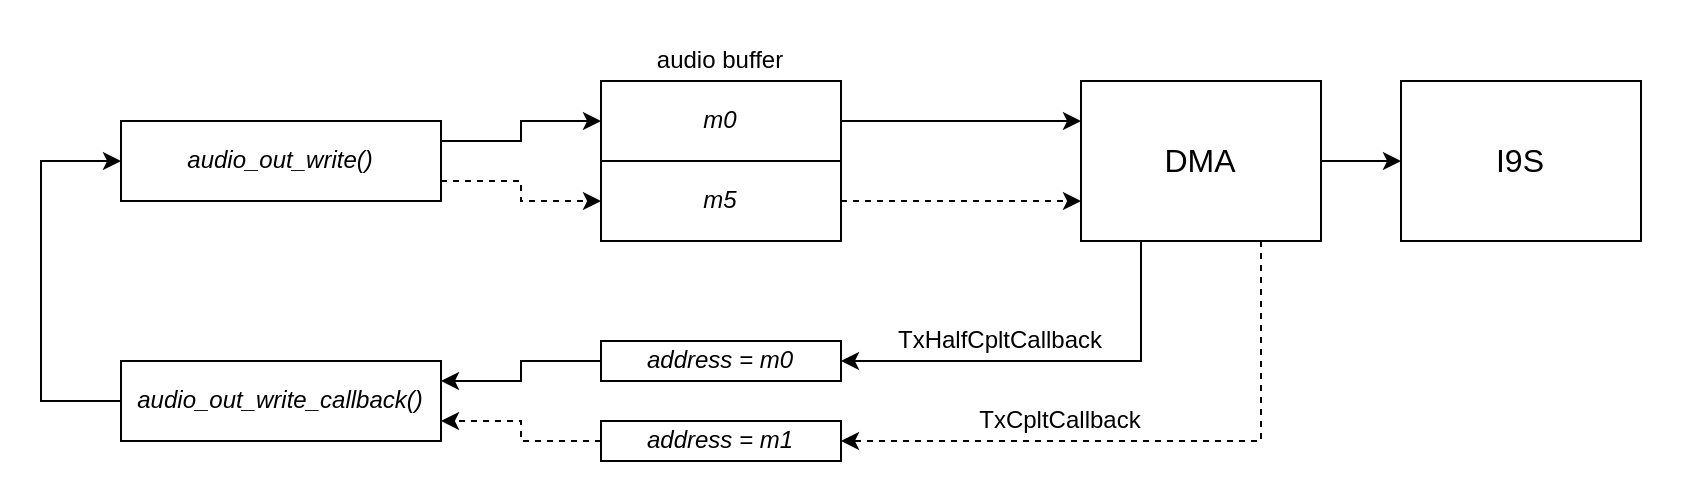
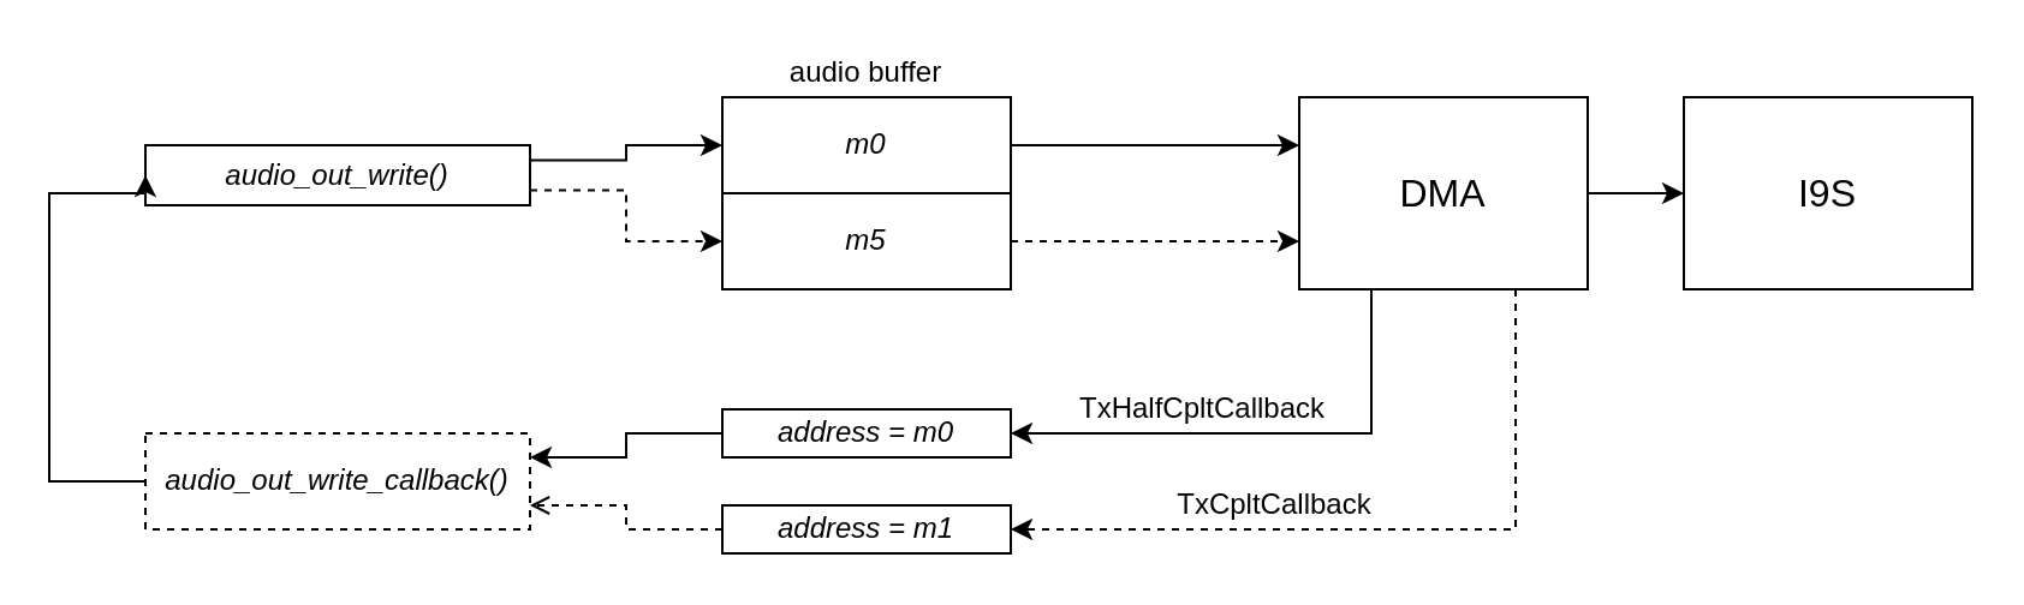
- <mxCell id="20" value="audio_out_write()" style="rounded=0;whiteSpace=wrap;html=1;fontSize=12;fontStyle=2" vertex="1" parent="1"><mxGeometry x="60" y="60" width="160" height="40" as="geometry" /></mxCell>
+ <mxCell id="20" value="audio_out_write()" style="rounded=0;whiteSpace=wrap;html=1;fontSize=12;fontStyle=2" vertex="1" parent="1"><mxGeometry x="60" y="60" width="160" height="25" as="geometry" /></mxCell>
- <mxCell id="22" value="audio_out_write_callback()" style="rounded=0;whiteSpace=wrap;html=1;fontSize=12;fontStyle=2" vertex="1" parent="1"><mxGeometry x="60" y="180" width="160" height="40" as="geometry" /></mxCell>
+ <mxCell id="22" value="audio_out_write_callback()" style="rounded=0;whiteSpace=wrap;html=1;fontSize=12;fontStyle=2;dashed=1;" vertex="1" parent="1"><mxGeometry x="60" y="180" width="160" height="40" as="geometry" /></mxCell>
- <mxCell id="15" style="edgeStyle=orthogonalEdgeStyle;rounded=0;orthogonalLoop=1;jettySize=auto;html=1;exitX=0;exitY=0.5;exitDx=0;exitDy=0;entryX=1;entryY=0.75;entryDx=0;entryDy=0;fontSize=12;dashed=1;" edge="1" parent="1" source="16" target="22"><mxGeometry relative="1" as="geometry" /></mxCell>
+ <mxCell id="15" style="edgeStyle=orthogonalEdgeStyle;rounded=0;orthogonalLoop=1;jettySize=auto;html=1;exitX=0;exitY=0.5;exitDx=0;exitDy=0;entryX=1;entryY=0.75;entryDx=0;entryDy=0;fontSize=12;dashed=1;endArrow=open;" edge="1" parent="1" source="16" target="22"><mxGeometry relative="1" as="geometry" /></mxCell>
